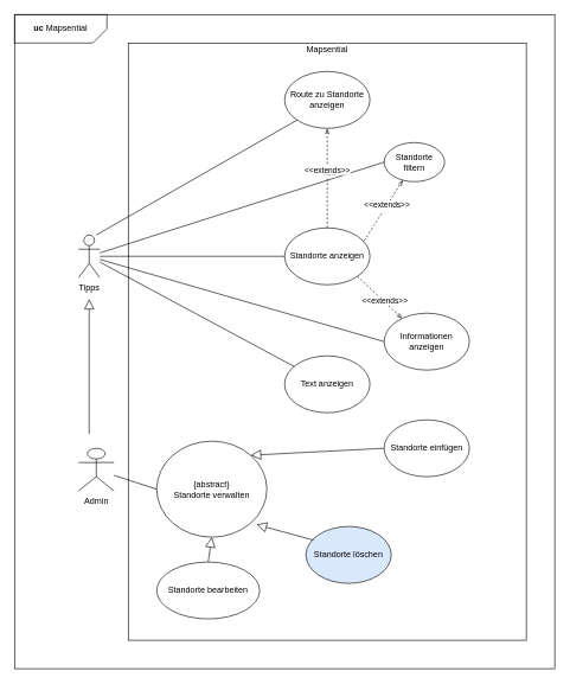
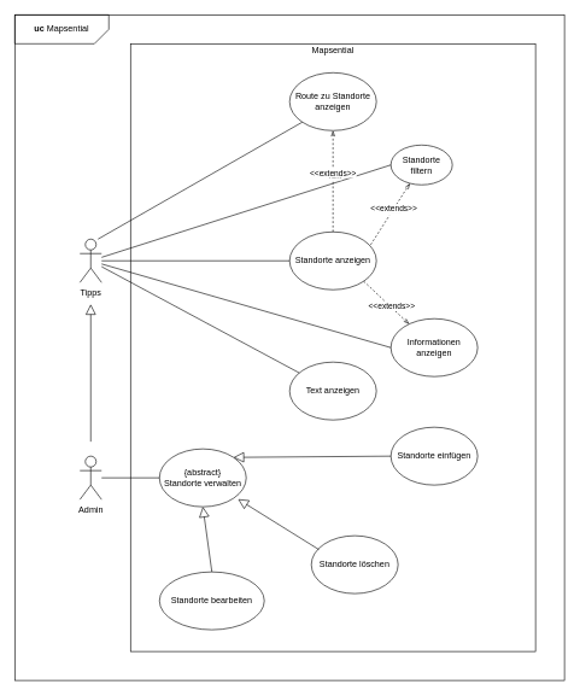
- <mxCell id="6" value="Admin" style="shape=umlActor;verticalLabelPosition=bottom;verticalAlign=top;html=1;" vertex="1" parent="1"><mxGeometry x="110" y="630" width="50" height="60" as="geometry" /></mxCell>
+ <mxCell id="6" value="Admin" style="shape=umlActor;verticalLabelPosition=bottom;verticalAlign=top;html=1;" vertex="1" parent="1"><mxGeometry x="110" y="630" width="30" height="60" as="geometry" /></mxCell>
- <mxCell id="7" value="{abstract}&lt;br&gt;Standorte verwalten" style="ellipse;whiteSpace=wrap;html=1;" vertex="1" parent="1"><mxGeometry x="220" y="620" width="155" height="135" as="geometry" /></mxCell>
+ <mxCell id="7" value="{abstract}&lt;br&gt;Standorte verwalten" style="ellipse;whiteSpace=wrap;html=1;" vertex="1" parent="1"><mxGeometry x="220" y="620" width="120" height="80" as="geometry" /></mxCell>
- <mxCell id="14" value="Standorte löschen" style="ellipse;whiteSpace=wrap;html=1;fillColor=#dae8fc;" vertex="1" parent="1"><mxGeometry x="430" y="740" width="120" height="80" as="geometry" /></mxCell>
+ <mxCell id="14" value="Standorte löschen" style="ellipse;whiteSpace=wrap;html=1;" vertex="1" parent="1"><mxGeometry x="430" y="740" width="120" height="80" as="geometry" /></mxCell>
